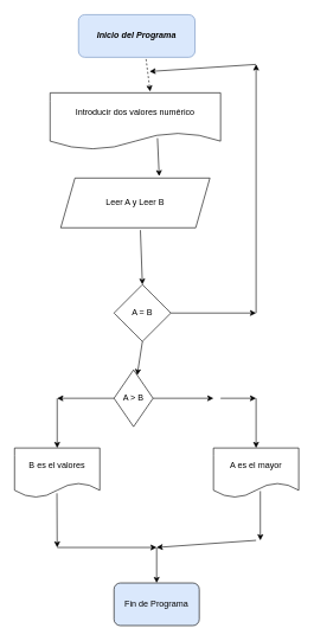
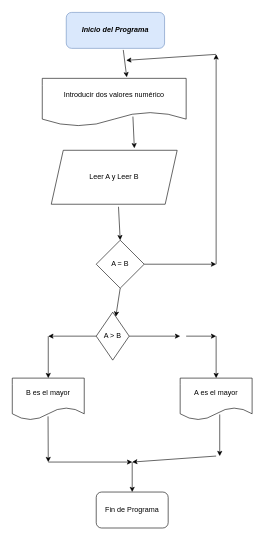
- <mxCell id="6" value="" style="endArrow=classic;html=1;rounded=0;exitX=0.58;exitY=1.043;exitDx=0;exitDy=0;exitPerimeter=0;entryX=0.587;entryY=-0.023;entryDx=0;entryDy=0;entryPerimeter=0;dashed=1;" edge="1" parent="1" source="2" target="4"><mxGeometry width="50" height="50" relative="1" as="geometry"><mxPoint x="250" y="280" as="sourcePoint" /><mxPoint x="300" y="230" as="targetPoint" /></mxGeometry></mxCell>
+ <mxCell id="6" value="" style="endArrow=classic;html=1;rounded=0;exitX=0.58;exitY=1.043;exitDx=0;exitDy=0;exitPerimeter=0;entryX=0.587;entryY=-0.023;entryDx=0;entryDy=0;entryPerimeter=0;" edge="1" parent="1" source="2" target="4"><mxGeometry width="50" height="50" relative="1" as="geometry"><mxPoint x="250" y="280" as="sourcePoint" /><mxPoint x="300" y="230" as="targetPoint" /></mxGeometry></mxCell>
- <mxCell id="3" value="Leer A y Leer B" style="shape=parallelogram;perimeter=parallelogramPerimeter;whiteSpace=wrap;html=1;fixedSize=1;" vertex="1" parent="1"><mxGeometry x="85" y="250" width="210" height="70" as="geometry" /></mxCell>
+ <mxCell id="3" value="Leer A y Leer B" style="shape=parallelogram;perimeter=parallelogramPerimeter;whiteSpace=wrap;html=1;fixedSize=1;" vertex="1" parent="1"><mxGeometry x="85" y="250" width="210" height="90" as="geometry" /></mxCell>
- <mxCell id="19" value="B es el valores" style="shape=document;whiteSpace=wrap;html=1;boundedLbl=1;" vertex="1" parent="1"><mxGeometry x="20" y="630" width="120" height="70" as="geometry" /></mxCell>
+ <mxCell id="19" value="B es el mayor" style="shape=document;whiteSpace=wrap;html=1;boundedLbl=1;" vertex="1" parent="1"><mxGeometry x="20" y="630" width="120" height="70" as="geometry" /></mxCell>
- <mxCell id="25" value="Fin de Programa" style="rounded=1;whiteSpace=wrap;html=1;fillColor=#dae8fc;" vertex="1" parent="1"><mxGeometry x="160" y="820" width="120" height="60" as="geometry" /></mxCell>
+ <mxCell id="25" value="Fin de Programa" style="rounded=1;whiteSpace=wrap;html=1;" vertex="1" parent="1"><mxGeometry x="160" y="820" width="120" height="60" as="geometry" /></mxCell>
